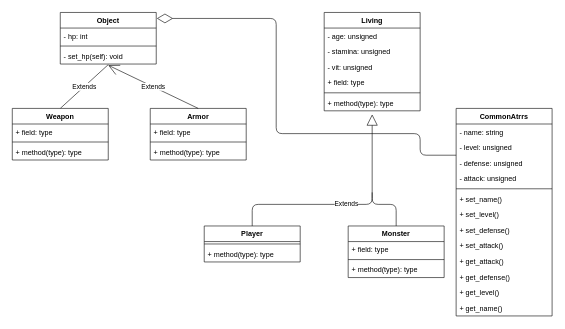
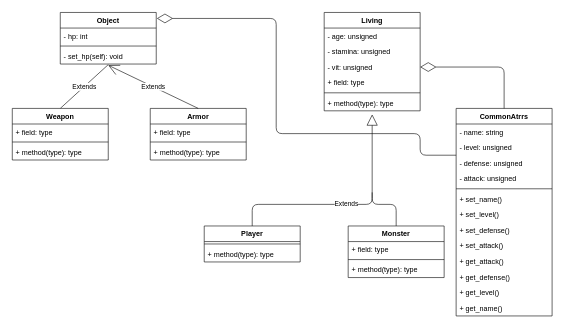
+ <mxCell id="32" value="" style="endArrow=diamondThin;endFill=0;endSize=24;html=1;exitX=0.5;exitY=0;exitDx=0;exitDy=0;entryX=1;entryY=0.5;entryDx=0;entryDy=0;edgeStyle=orthogonalEdgeStyle;" edge="1" parent="1" source="18" target="14"><mxGeometry width="160" relative="1" as="geometry"><mxPoint x="860" y="140" as="sourcePoint" /><mxPoint x="800" y="140" as="targetPoint" /><Array as="points"><mxPoint x="840" y="111" /></Array></mxGeometry></mxCell>
